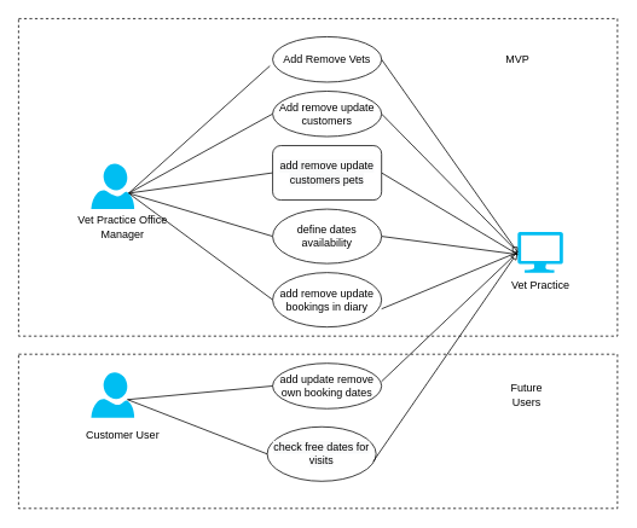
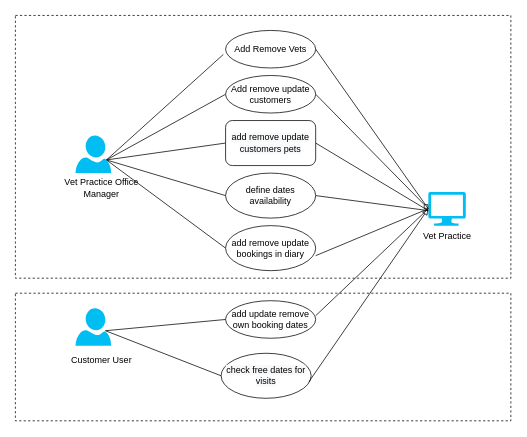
- <mxCell id="30" value="MVP" style="text;html=1;strokeColor=none;fillColor=none;align=center;verticalAlign=middle;whiteSpace=wrap;rounded=0;dashed=1;" vertex="1" parent="1"><mxGeometry x="550" y="55" width="40" height="20" as="geometry" /></mxCell>
- <mxCell id="31" value="Future Users&lt;br&gt;" style="text;html=1;strokeColor=none;fillColor=none;align=center;verticalAlign=middle;whiteSpace=wrap;rounded=0;dashed=1;" vertex="1" parent="1"><mxGeometry x="560" y="425" width="40" height="20" as="geometry" /></mxCell>
